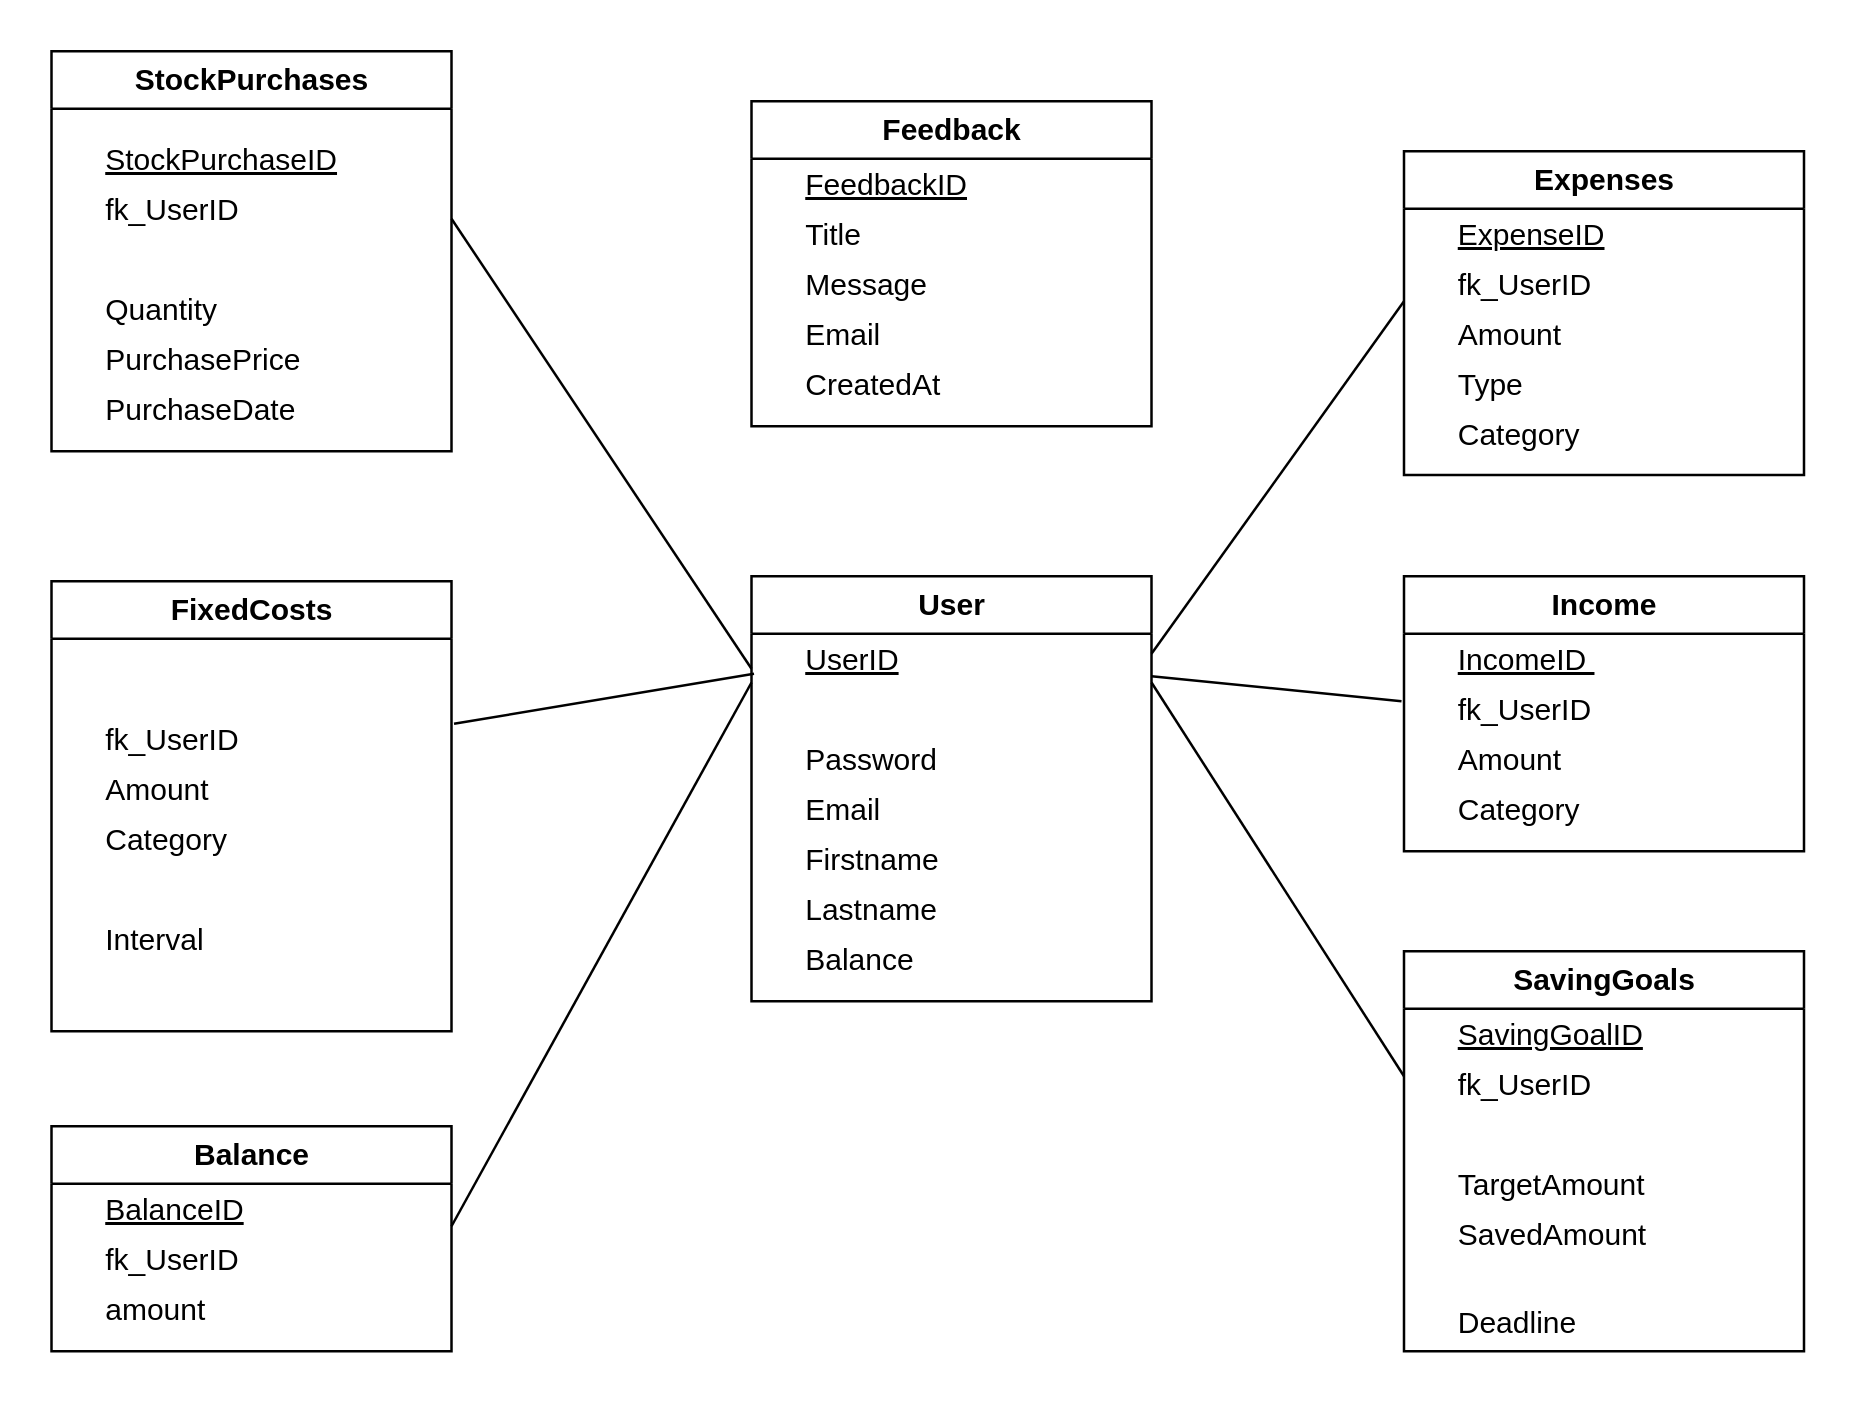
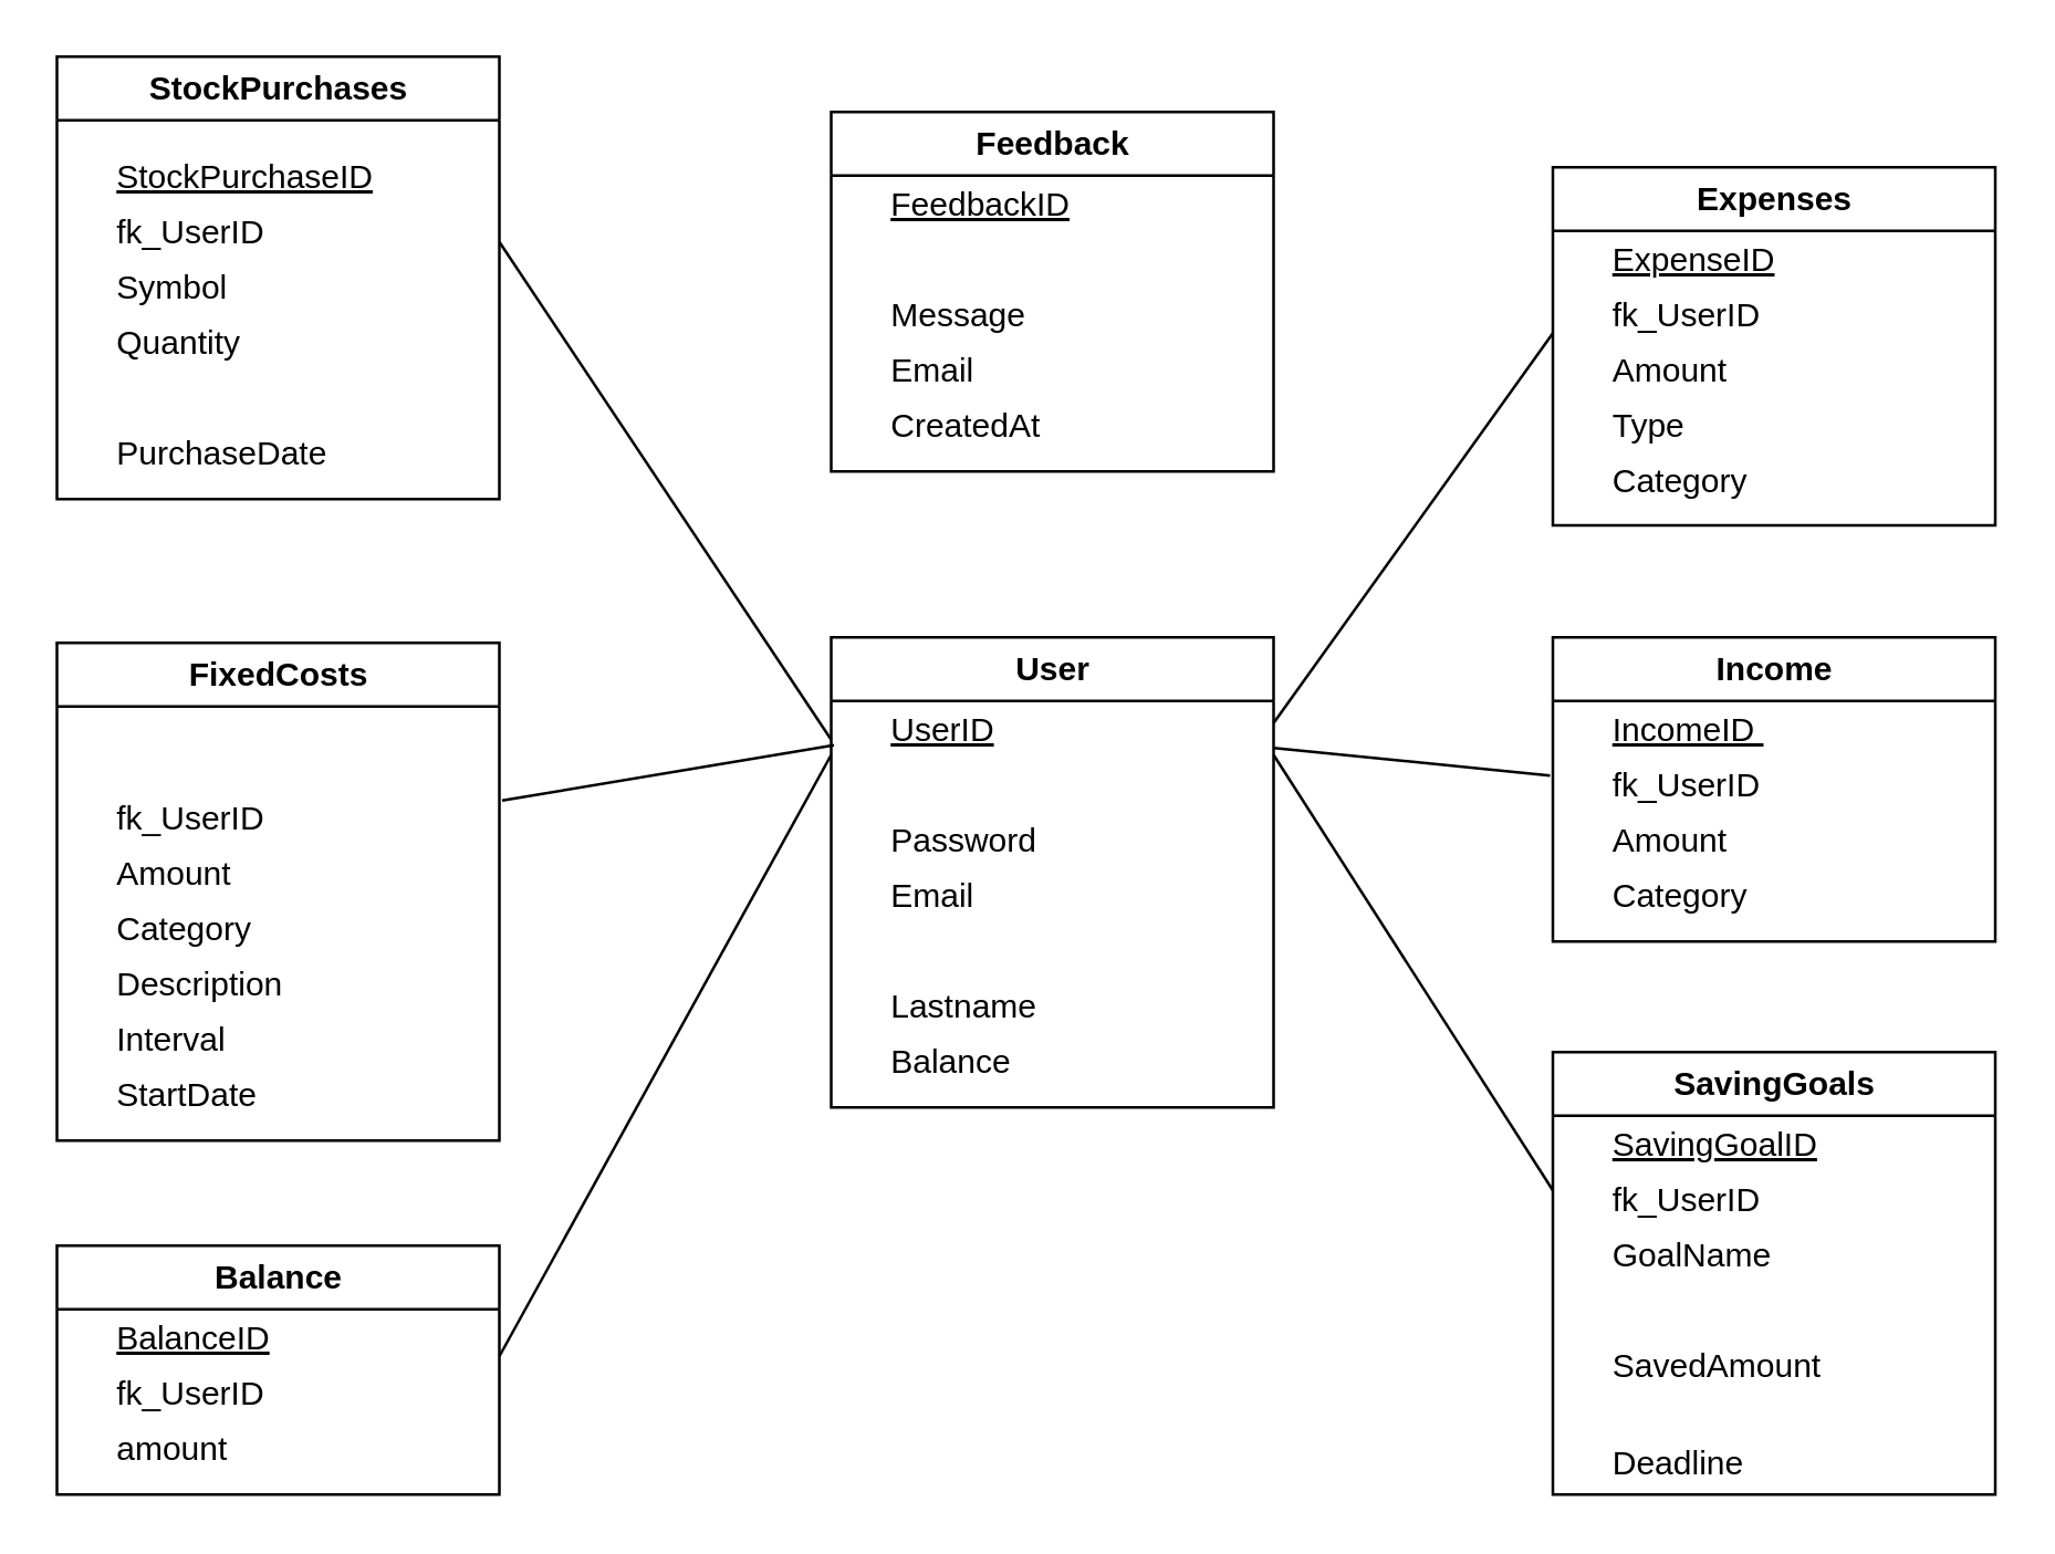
- <mxCell id="50" value="Title" style="text" vertex="1" parent="45"><mxGeometry x="20" y="40" width="120" height="20" as="geometry" /></mxCell>
+ <mxCell id="31" value="Symbol" style="text;container=0;movable=1;resizable=1;rotatable=1;deletable=1;editable=1;locked=0;connectable=1;" parent="27" vertex="1"><mxGeometry x="20" y="70" width="120" height="20" as="geometry" /></mxCell>
- <mxCell id="33" value="PurchasePrice" style="text;container=0;movable=1;resizable=1;rotatable=1;deletable=1;editable=1;locked=0;connectable=1;" parent="27" vertex="1"><mxGeometry x="20" y="110" width="120" height="20" as="geometry" /></mxCell>
- <mxCell id="7" value="Firstname" style="text" parent="3" vertex="1"><mxGeometry x="20" y="100" width="120" height="20" as="geometry" /></mxCell>
+ <mxCell id="24" value="Description" style="text;container=0;movable=1;resizable=1;rotatable=1;deletable=1;editable=1;locked=0;connectable=1;" parent="20" vertex="1"><mxGeometry x="20" y="110" width="120" height="20" as="geometry" /></mxCell>
+ <mxCell id="26" value="StartDate" style="text;container=0;movable=1;resizable=1;rotatable=1;deletable=1;editable=1;locked=0;connectable=1;" parent="20" vertex="1"><mxGeometry x="20" y="150" width="120" height="20" as="geometry" /></mxCell>
+ <mxCell id="41" value="GoalName" style="text" vertex="1" parent="38"><mxGeometry x="20" y="60" width="120" height="20" as="geometry" /></mxCell>
- <mxCell id="42" value="TargetAmount" style="text" vertex="1" parent="38"><mxGeometry x="20" y="80" width="120" height="20" as="geometry" /></mxCell>
